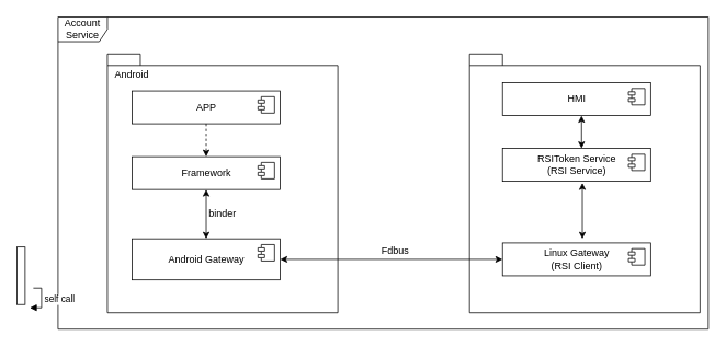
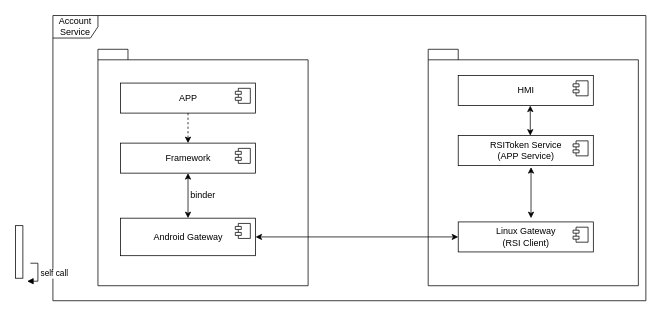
- <mxCell id="6" value="Android" style="text;html=1;strokeColor=none;fillColor=none;align=center;verticalAlign=middle;whiteSpace=wrap;rounded=0;" vertex="1" parent="1"><mxGeometry x="140" y="80" width="40" height="20" as="geometry" /></mxCell>
- <mxCell id="17" value="RSIToken Service&lt;br&gt;(RSI Service)" style="html=1;dropTarget=0;" vertex="1" parent="1"><mxGeometry x="610" y="180" width="180" height="40" as="geometry" /></mxCell>
+ <mxCell id="17" value="RSIToken Service&lt;br&gt;(APP Service)" style="html=1;dropTarget=0;" vertex="1" parent="1"><mxGeometry x="610" y="180" width="180" height="40" as="geometry" /></mxCell>
- <mxCell id="24" value="Fdbus" style="text;html=1;strokeColor=none;fillColor=none;align=center;verticalAlign=middle;whiteSpace=wrap;rounded=0;" vertex="1" parent="1"><mxGeometry x="460" y="295" width="40" height="20" as="geometry" /></mxCell>
